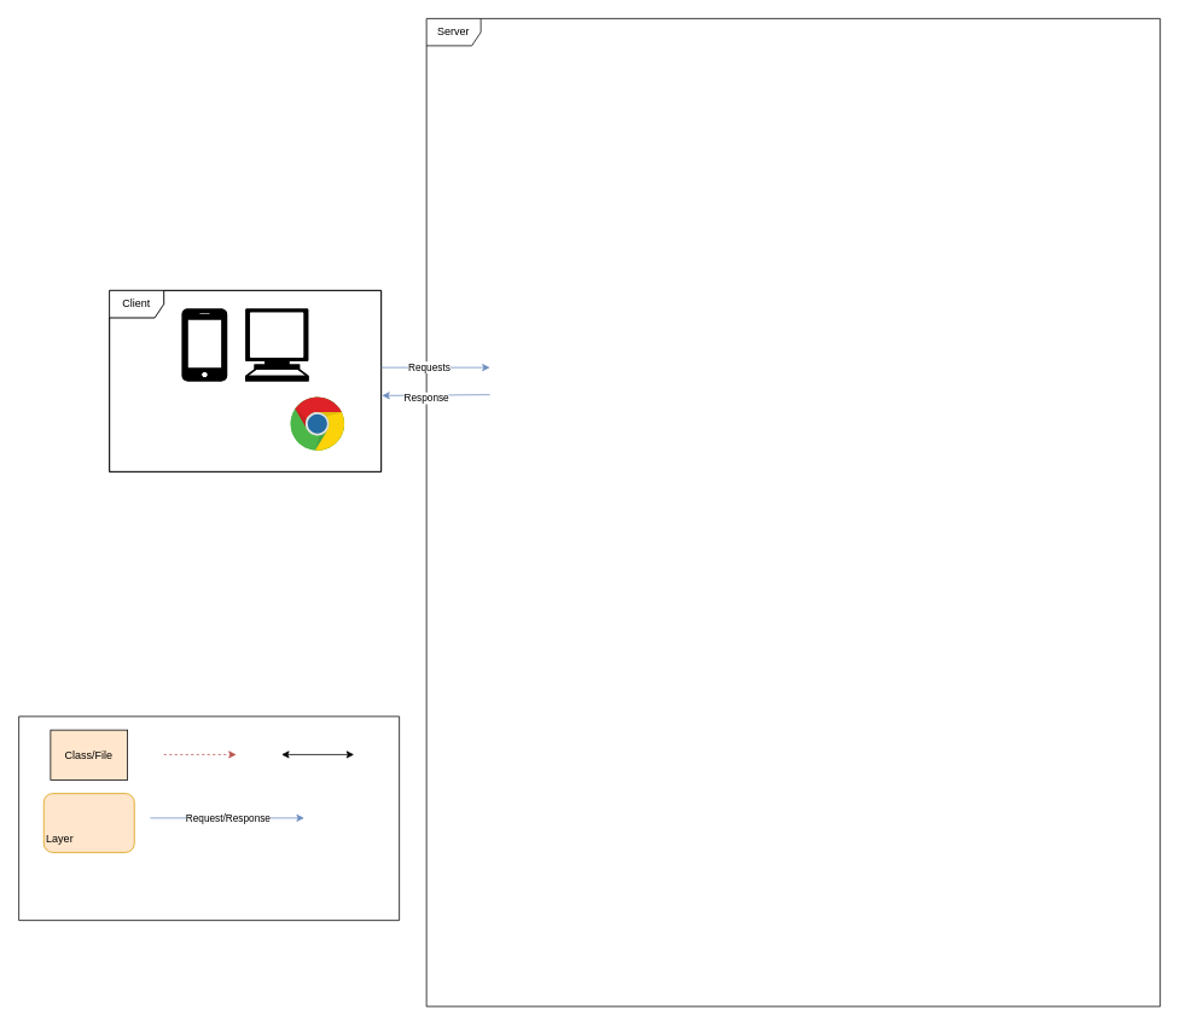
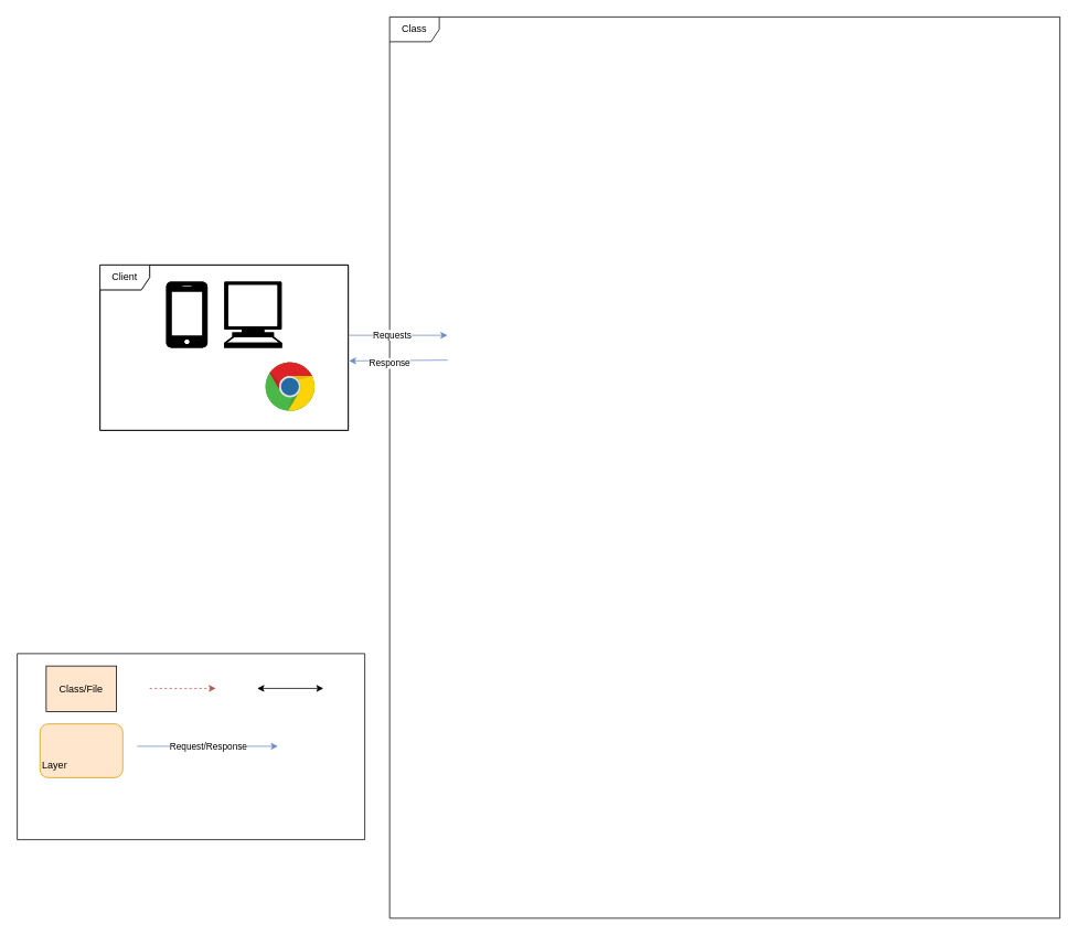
- <mxCell id="14" value="Server" style="shape=umlFrame;whiteSpace=wrap;html=1;pointerEvents=0;perimeterSpacing=0;" vertex="1" parent="1"><mxGeometry x="470" y="20" width="810" height="1090" as="geometry" /></mxCell>
+ <mxCell id="14" value="Class" style="shape=umlFrame;whiteSpace=wrap;html=1;pointerEvents=0;perimeterSpacing=0;" vertex="1" parent="1"><mxGeometry x="470" y="20" width="810" height="1090" as="geometry" /></mxCell>
